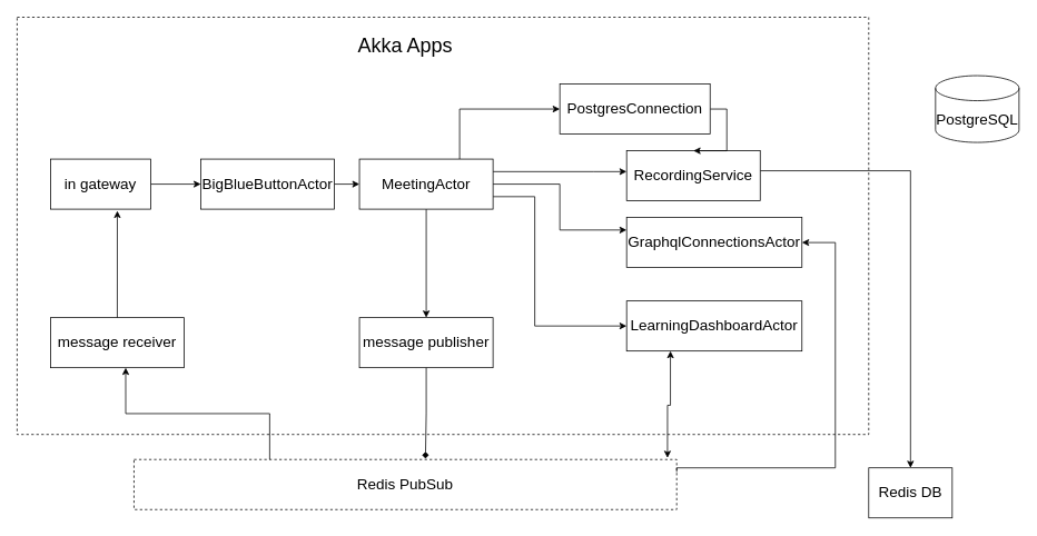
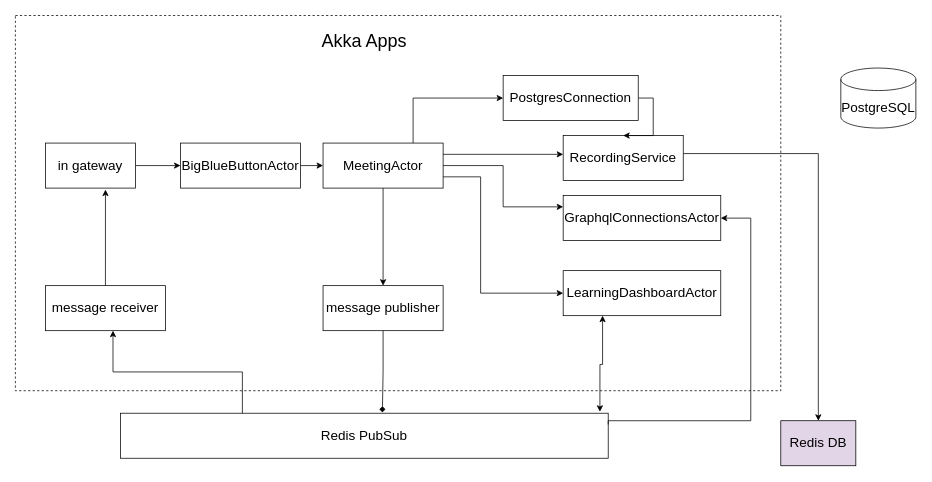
- <mxCell id="18" value="&lt;font style=&quot;font-size: 18px;&quot;&gt;Redis PubSub&lt;/font&gt;" style="rounded=0;whiteSpace=wrap;html=1;dashed=1;" vertex="1" parent="1"><mxGeometry x="160" y="550" width="650" height="60" as="geometry" /></mxCell>
+ <mxCell id="18" value="&lt;font style=&quot;font-size: 18px;&quot;&gt;Redis PubSub&lt;/font&gt;" style="rounded=0;whiteSpace=wrap;html=1;" vertex="1" parent="1"><mxGeometry x="160" y="550" width="650" height="60" as="geometry" /></mxCell>
- <mxCell id="19" value="&lt;font style=&quot;font-size: 18px;&quot;&gt;Redis DB&lt;/font&gt;" style="rounded=0;whiteSpace=wrap;html=1;" vertex="1" parent="1"><mxGeometry x="1040" y="560" width="100" height="60" as="geometry" /></mxCell>
+ <mxCell id="19" value="&lt;font style=&quot;font-size: 18px;&quot;&gt;Redis DB&lt;/font&gt;" style="rounded=0;whiteSpace=wrap;html=1;fillColor=#e1d5e7;" vertex="1" parent="1"><mxGeometry x="1040" y="560" width="100" height="60" as="geometry" /></mxCell>
